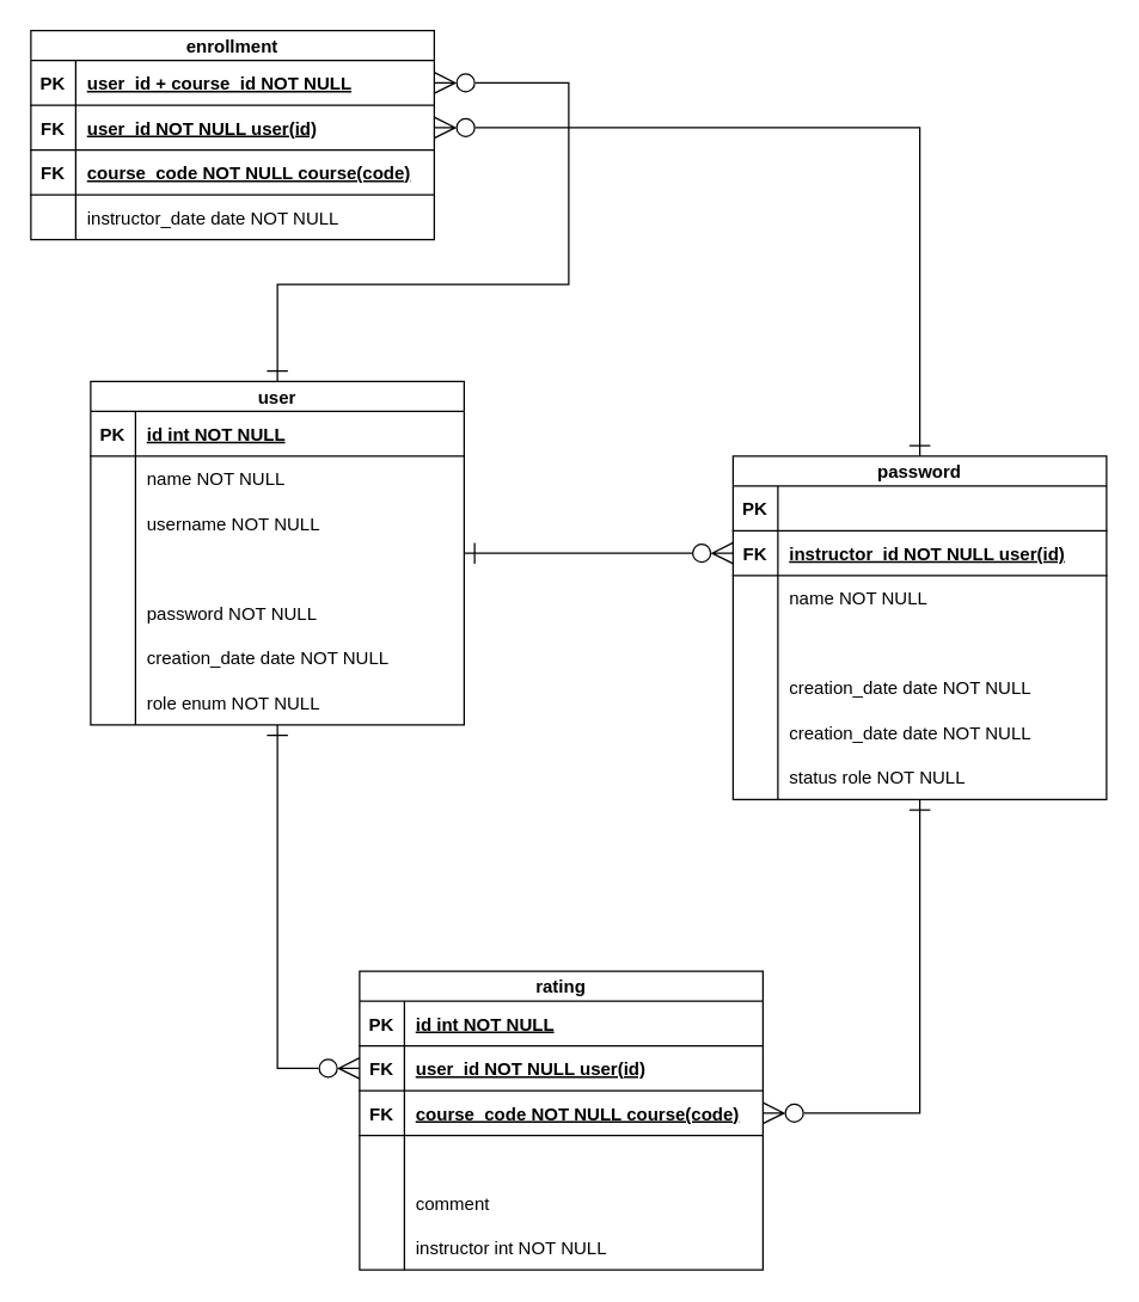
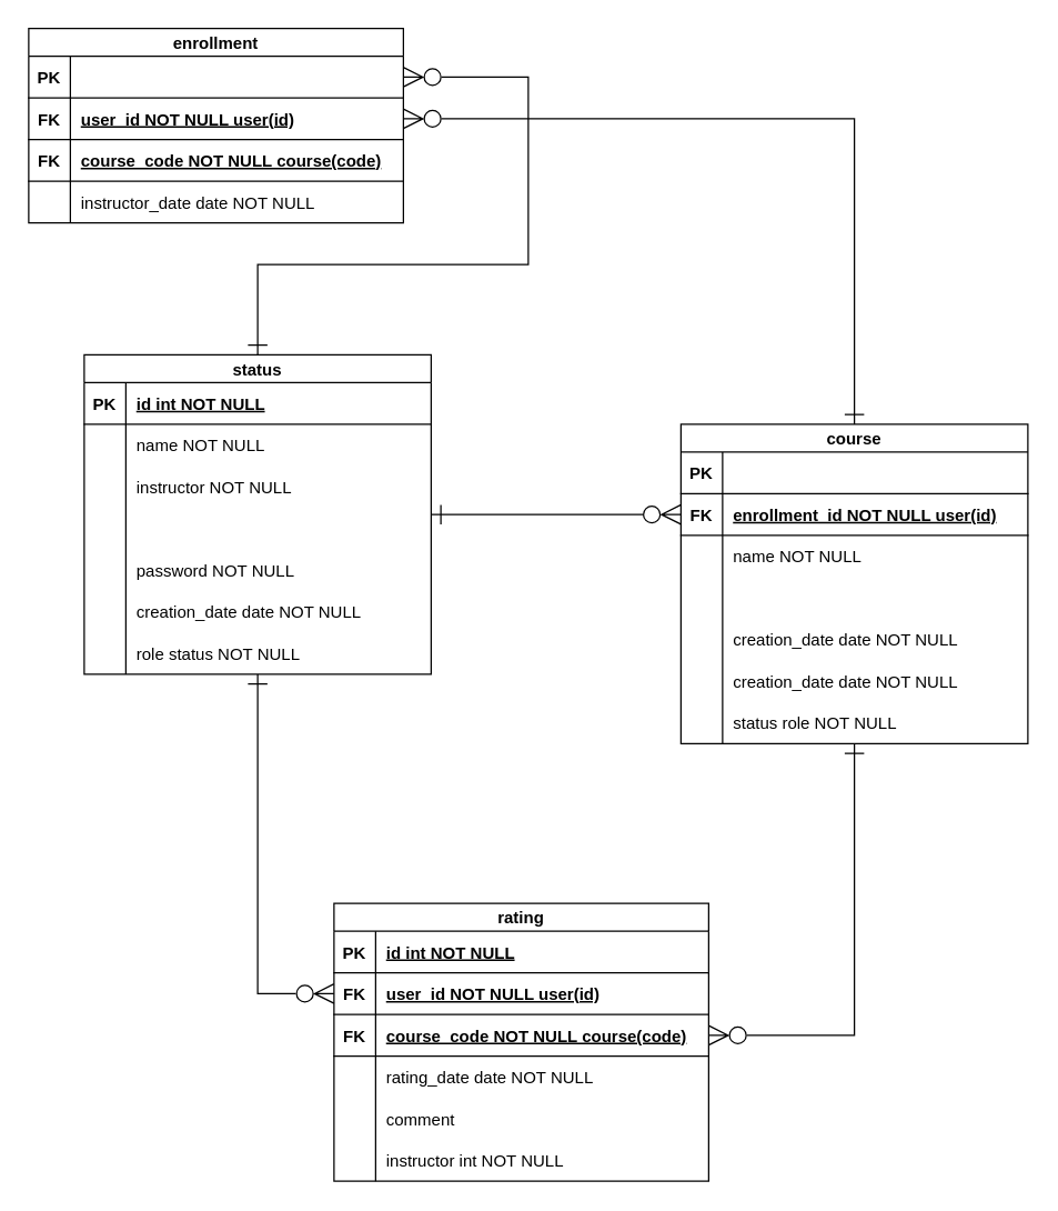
- <mxCell id="47" value="user_id + course_id NOT NULL" style="shape=partialRectangle;overflow=hidden;connectable=0;fillColor=none;top=0;left=0;bottom=0;right=0;align=left;spacingLeft=6;fontStyle=5;" vertex="1" parent="45"><mxGeometry x="30" width="240" height="30" as="geometry"><mxRectangle width="240" height="30" as="alternateBounds" /></mxGeometry></mxCell>
- <mxCell id="2" value="user" style="shape=table;startSize=20;container=1;collapsible=1;childLayout=tableLayout;fixedRows=1;rowLines=0;fontStyle=1;align=center;resizeLast=1;" parent="1" vertex="1"><mxGeometry x="60" y="255" width="250" height="230" as="geometry" /></mxCell>
+ <mxCell id="2" value="status" style="shape=table;startSize=20;container=1;collapsible=1;childLayout=tableLayout;fixedRows=1;rowLines=0;fontStyle=1;align=center;resizeLast=1;" parent="1" vertex="1"><mxGeometry x="60" y="255" width="250" height="230" as="geometry" /></mxCell>
- <mxCell id="23" value="password" style="shape=table;startSize=20;container=1;collapsible=1;childLayout=tableLayout;fixedRows=1;rowLines=0;fontStyle=1;align=center;resizeLast=1;" vertex="1" parent="1"><mxGeometry x="490" y="305" width="250" height="230" as="geometry" /></mxCell>
+ <mxCell id="23" value="course" style="shape=table;startSize=20;container=1;collapsible=1;childLayout=tableLayout;fixedRows=1;rowLines=0;fontStyle=1;align=center;resizeLast=1;" vertex="1" parent="1"><mxGeometry x="490" y="305" width="250" height="230" as="geometry" /></mxCell>
- <mxCell id="11" value="username NOT NULL" style="shape=partialRectangle;overflow=hidden;connectable=0;fillColor=none;top=0;left=0;bottom=0;right=0;align=left;spacingLeft=6;" parent="9" vertex="1"><mxGeometry x="30" width="220" height="30" as="geometry"><mxRectangle width="220" height="30" as="alternateBounds" /></mxGeometry></mxCell>
+ <mxCell id="11" value="instructor NOT NULL" style="shape=partialRectangle;overflow=hidden;connectable=0;fillColor=none;top=0;left=0;bottom=0;right=0;align=left;spacingLeft=6;" parent="9" vertex="1"><mxGeometry x="30" width="220" height="30" as="geometry"><mxRectangle width="220" height="30" as="alternateBounds" /></mxGeometry></mxCell>
- <mxCell id="28" value="instructor_id NOT NULL user(id)" style="shape=partialRectangle;overflow=hidden;connectable=0;fillColor=none;top=0;left=0;bottom=0;right=0;align=left;spacingLeft=6;fontStyle=5;" vertex="1" parent="26"><mxGeometry x="30" width="220" height="30" as="geometry"><mxRectangle width="220" height="30" as="alternateBounds" /></mxGeometry></mxCell>
+ <mxCell id="28" value="enrollment_id NOT NULL user(id)" style="shape=partialRectangle;overflow=hidden;connectable=0;fillColor=none;top=0;left=0;bottom=0;right=0;align=left;spacingLeft=6;fontStyle=5;" vertex="1" parent="26"><mxGeometry x="30" width="220" height="30" as="geometry"><mxRectangle width="220" height="30" as="alternateBounds" /></mxGeometry></mxCell>
- <mxCell id="22" value="role enum NOT NULL" style="shape=partialRectangle;overflow=hidden;connectable=0;fillColor=none;top=0;left=0;bottom=0;right=0;align=left;spacingLeft=6;" parent="20" vertex="1"><mxGeometry x="30" width="220" height="30" as="geometry"><mxRectangle width="220" height="30" as="alternateBounds" /></mxGeometry></mxCell>
+ <mxCell id="22" value="role status NOT NULL" style="shape=partialRectangle;overflow=hidden;connectable=0;fillColor=none;top=0;left=0;bottom=0;right=0;align=left;spacingLeft=6;" parent="20" vertex="1"><mxGeometry x="30" width="220" height="30" as="geometry"><mxRectangle width="220" height="30" as="alternateBounds" /></mxGeometry></mxCell>
+ <mxCell id="71" value="rating_date date NOT NULL" style="shape=partialRectangle;overflow=hidden;connectable=0;fillColor=none;top=0;left=0;bottom=0;right=0;align=left;spacingLeft=6;" vertex="1" parent="69"><mxGeometry x="30" width="240" height="30" as="geometry"><mxRectangle width="240" height="30" as="alternateBounds" /></mxGeometry></mxCell>
